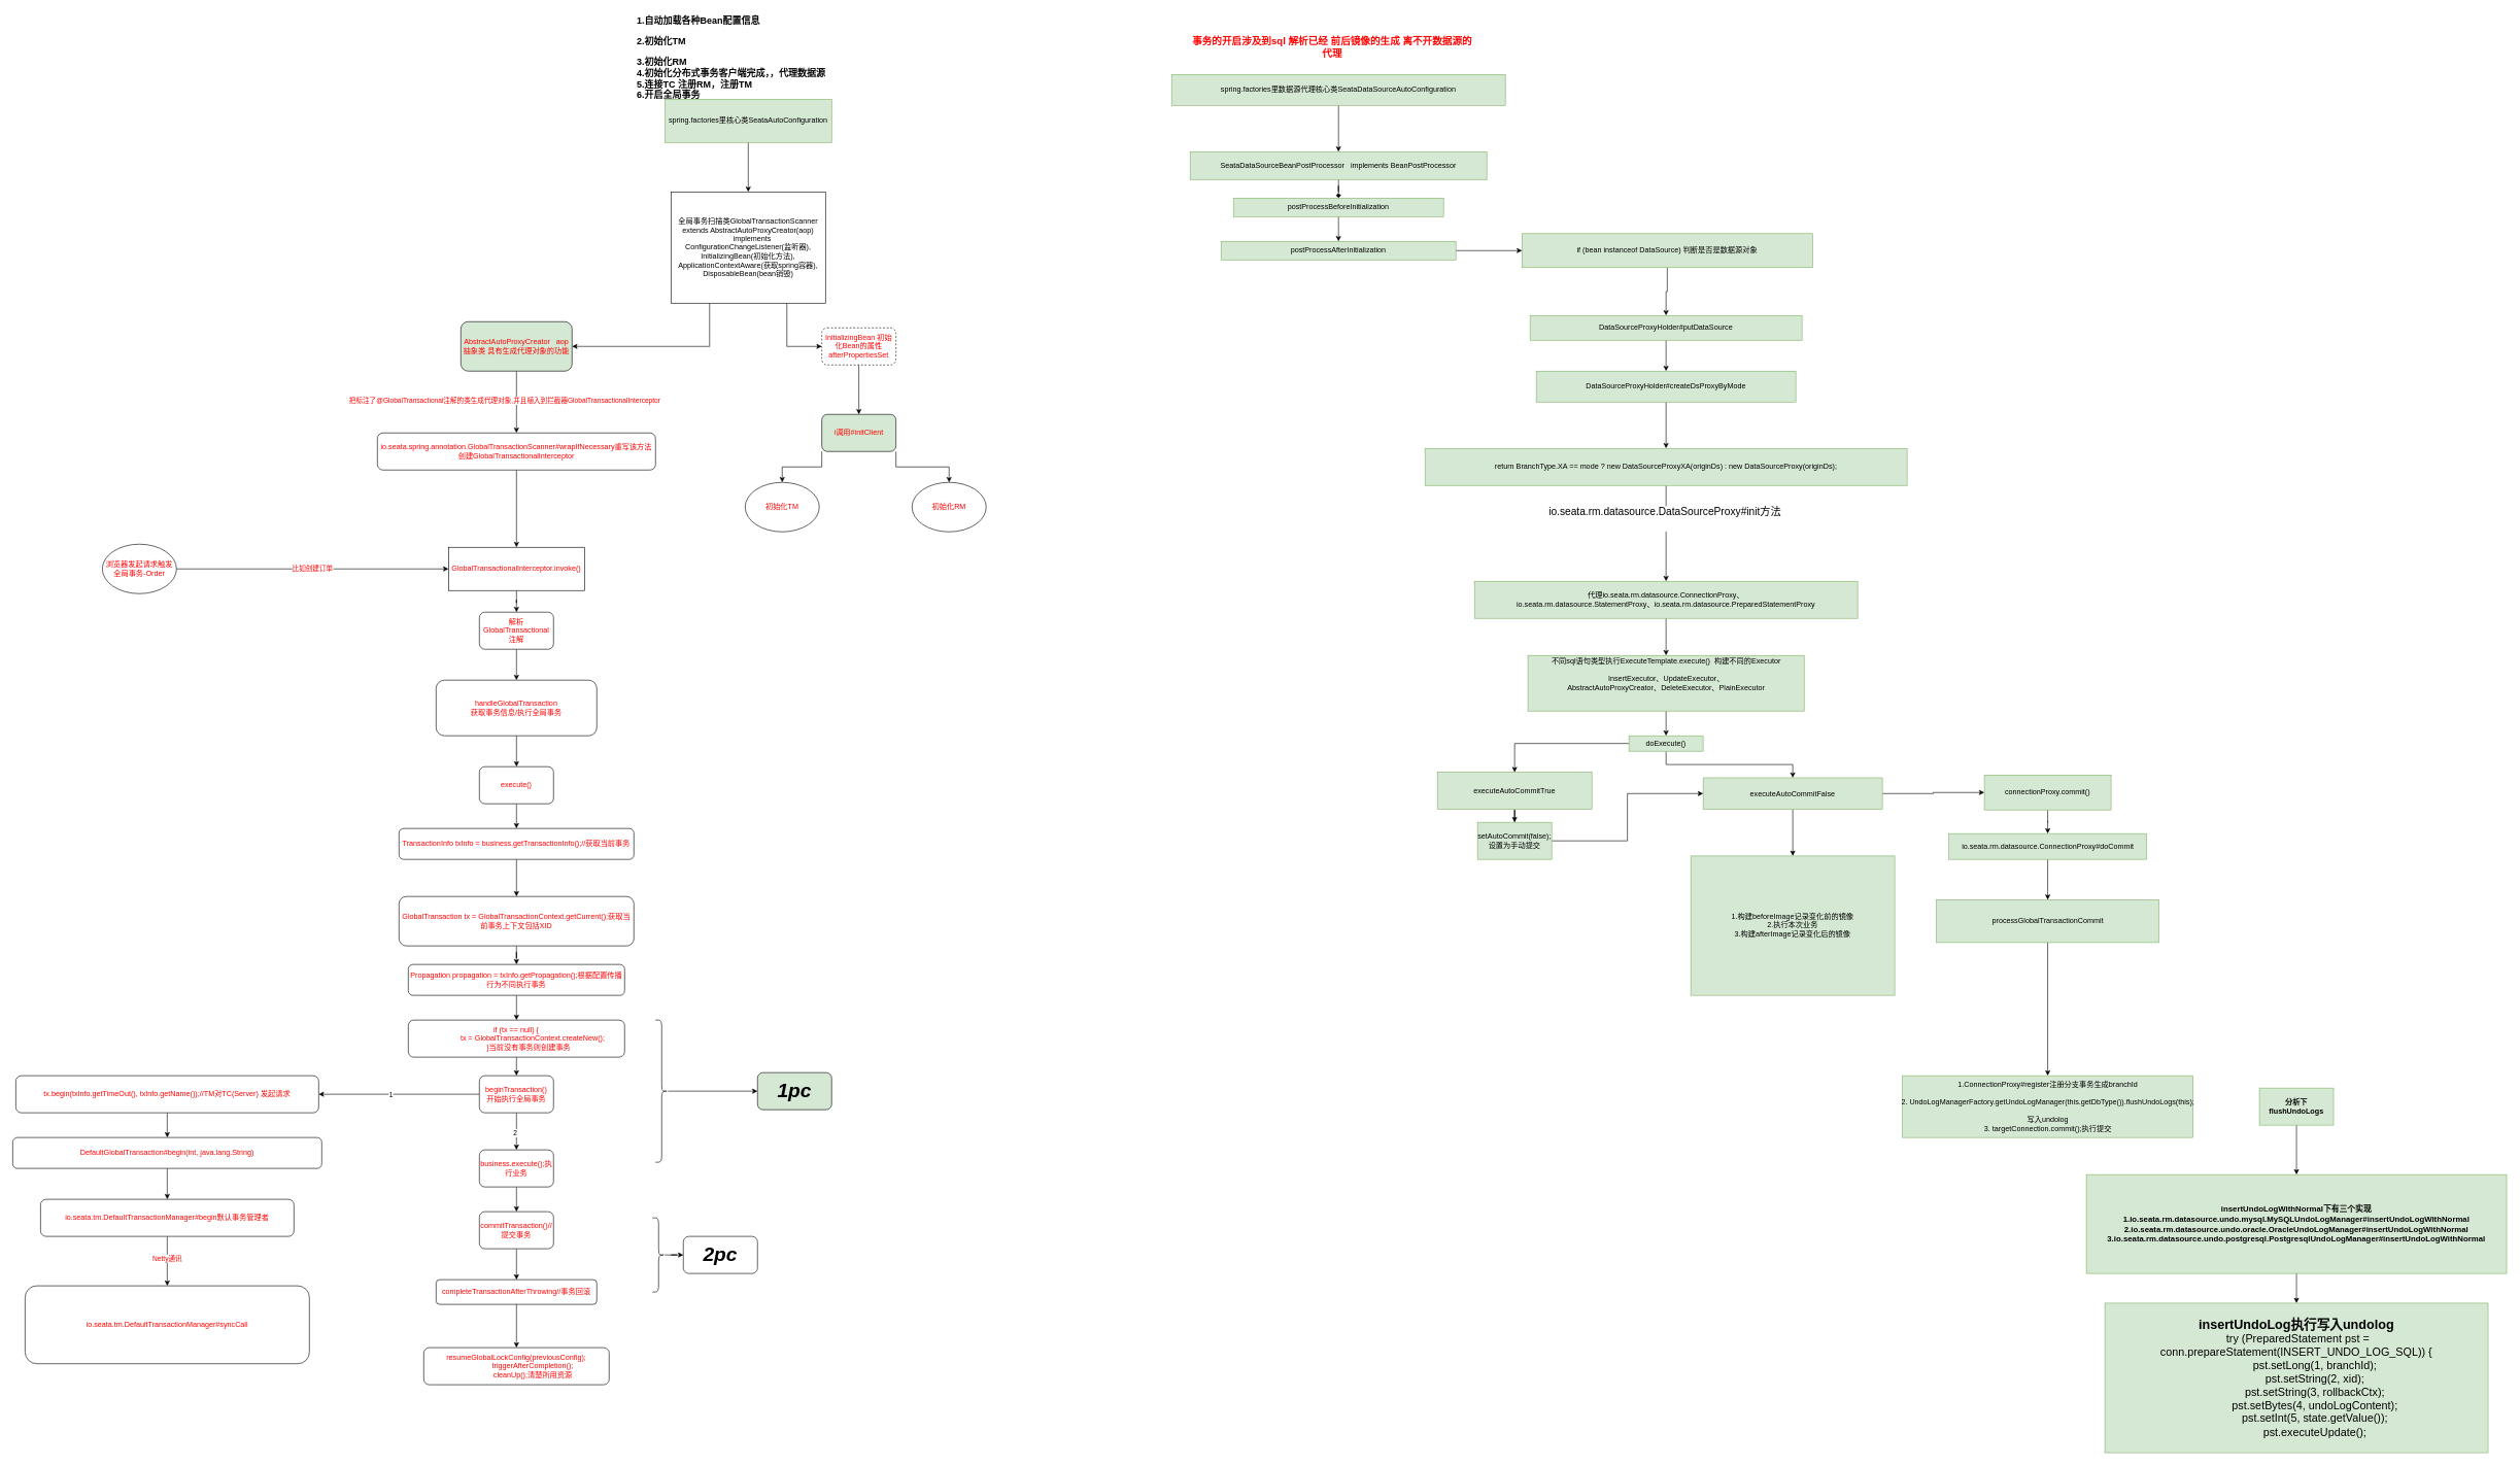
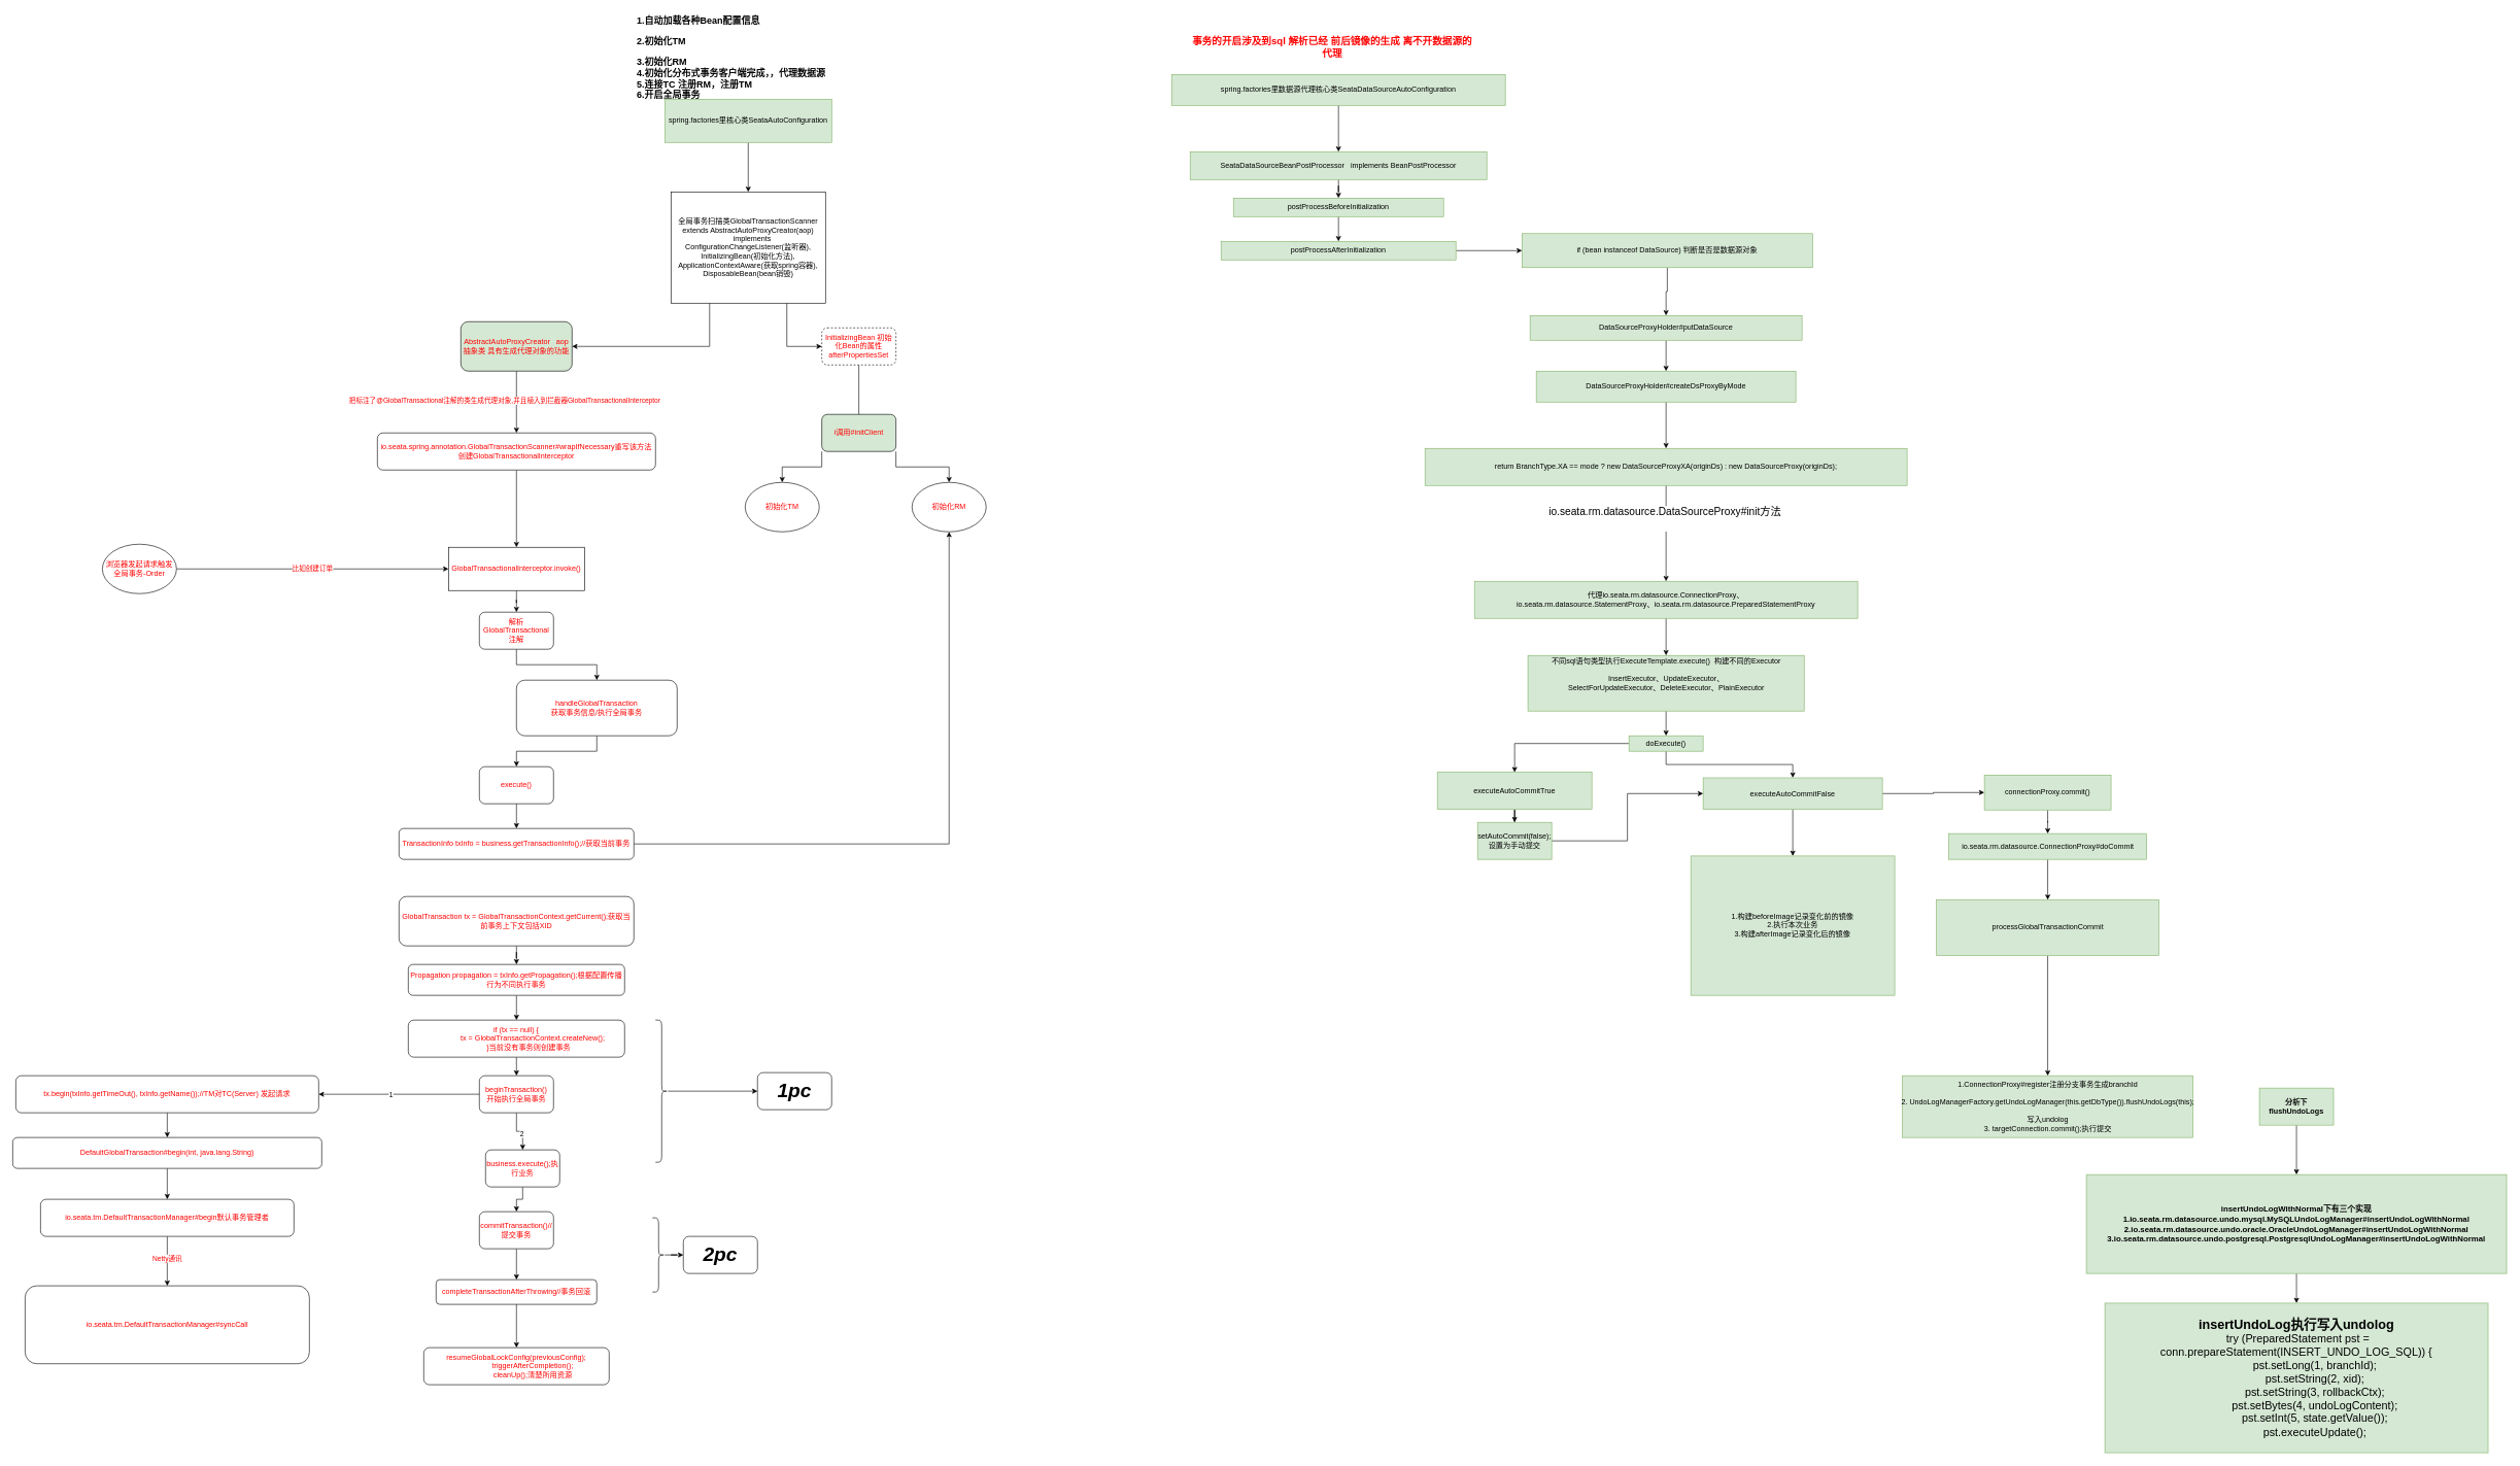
- <mxCell id="67" value="" style="edgeStyle=orthogonalEdgeStyle;rounded=0;orthogonalLoop=1;jettySize=auto;html=1;endArrow=diamond;" edge="1" parent="1" source="68" target="70"><mxGeometry relative="1" as="geometry" /></mxCell>
+ <mxCell id="67" value="" style="edgeStyle=orthogonalEdgeStyle;rounded=0;orthogonalLoop=1;jettySize=auto;html=1;" edge="1" parent="1" source="68" target="70"><mxGeometry relative="1" as="geometry" /></mxCell>
- <mxCell id="11" value="" style="edgeStyle=orthogonalEdgeStyle;rounded=0;orthogonalLoop=1;jettySize=auto;html=1;fontColor=#FF0000;" parent="1" source="12" target="17" edge="1"><mxGeometry relative="1" as="geometry" /></mxCell>
+ <mxCell id="11" value="" style="edgeStyle=orthogonalEdgeStyle;rounded=0;orthogonalLoop=1;jettySize=auto;html=1;fontColor=#FF0000;endArrow=none;" parent="1" source="12" target="17" edge="1"><mxGeometry relative="1" as="geometry" /></mxCell>
- <mxCell id="85" value="不同sql语句类型执行ExecuteTemplate.execute()&amp;nbsp; 构建不同的Executor&lt;div&gt;&lt;br&gt;&lt;/div&gt;&lt;div&gt;InsertExecutor、&lt;span style=&quot;background-color: initial;&quot;&gt;UpdateExecutor、&lt;/span&gt;&lt;/div&gt;&lt;div&gt;&lt;span style=&quot;background-color: initial;&quot;&gt;AbstractAutoProxyCreator、&lt;/span&gt;&lt;span style=&quot;background-color: initial;&quot;&gt;DeleteExecutor、&lt;/span&gt;&lt;span style=&quot;background-color: initial;&quot;&gt;PlainExecutor&lt;/span&gt;&lt;br&gt;&lt;/div&gt;&lt;div&gt;&lt;br&gt;&lt;/div&gt;&lt;div&gt;&lt;br&gt;&lt;/div&gt;" style="whiteSpace=wrap;html=1;fillColor=#d5e8d4;strokeColor=#82b366;gradientColor=none;rounded=0;" vertex="1" parent="1"><mxGeometry x="2471.5" y="1060" width="447" height="90" as="geometry" /></mxCell>
+ <mxCell id="85" value="不同sql语句类型执行ExecuteTemplate.execute()&amp;nbsp; 构建不同的Executor&lt;div&gt;&lt;br&gt;&lt;/div&gt;&lt;div&gt;InsertExecutor、&lt;span style=&quot;background-color: initial;&quot;&gt;UpdateExecutor、&lt;/span&gt;&lt;/div&gt;&lt;div&gt;&lt;span style=&quot;background-color: initial;&quot;&gt;SelectForUpdateExecutor、&lt;/span&gt;&lt;span style=&quot;background-color: initial;&quot;&gt;DeleteExecutor、&lt;/span&gt;&lt;span style=&quot;background-color: initial;&quot;&gt;PlainExecutor&lt;/span&gt;&lt;br&gt;&lt;/div&gt;&lt;div&gt;&lt;br&gt;&lt;/div&gt;&lt;div&gt;&lt;br&gt;&lt;/div&gt;" style="whiteSpace=wrap;html=1;fillColor=#d5e8d4;strokeColor=#82b366;gradientColor=none;rounded=0;" vertex="1" parent="1"><mxGeometry x="2471.5" y="1060" width="447" height="90" as="geometry" /></mxCell>
- <mxCell id="27" value="handleGlobalTransaction&lt;br&gt;获取事务信息/执行全局事务" style="rounded=1;whiteSpace=wrap;html=1;fontColor=#FF0000;" parent="1" vertex="1"><mxGeometry x="705" y="1100" width="260" height="90" as="geometry" /></mxCell>
+ <mxCell id="27" value="handleGlobalTransaction&lt;br&gt;获取事务信息/执行全局事务" style="rounded=1;whiteSpace=wrap;html=1;fontColor=#FF0000;" parent="1" vertex="1"><mxGeometry x="835" y="1100" width="260" height="90" as="geometry" /></mxCell>
- <mxCell id="42" value="" style="edgeStyle=orthogonalEdgeStyle;rounded=0;orthogonalLoop=1;jettySize=auto;html=1;fontColor=#FF0000;" parent="1" source="43" target="45" edge="1"><mxGeometry relative="1" as="geometry" /></mxCell>
+ <mxCell id="42" value="" style="edgeStyle=orthogonalEdgeStyle;rounded=0;orthogonalLoop=1;jettySize=auto;html=1;fontColor=#FF0000;" parent="1" source="43" target="19" edge="1"><mxGeometry relative="1" as="geometry" /></mxCell>
- <mxCell id="102" value="processGlobalTransactionCommit" style="whiteSpace=wrap;html=1;fillColor=#d5e8d4;strokeColor=#82b366;gradientColor=none;rounded=0;" vertex="1" parent="1"><mxGeometry x="3132.5" y="1455.44" width="360" height="69.12" as="geometry" /></mxCell>
+ <mxCell id="102" value="processGlobalTransactionCommit" style="whiteSpace=wrap;html=1;fillColor=#d5e8d4;strokeColor=#82b366;gradientColor=none;rounded=0;" vertex="1" parent="1"><mxGeometry x="3132.5" y="1455.44" width="360" height="90" as="geometry" /></mxCell>
- <mxCell id="63" value="&lt;b&gt;&lt;font style=&quot;font-size: 32px;&quot;&gt;&lt;i&gt;1pc&lt;/i&gt;&lt;/font&gt;&lt;/b&gt;" style="whiteSpace=wrap;html=1;align=center;rounded=1;fillColor=#d5e8d4;" vertex="1" parent="1"><mxGeometry x="1225" y="1735" width="120" height="60" as="geometry" /></mxCell>
+ <mxCell id="63" value="&lt;b&gt;&lt;font style=&quot;font-size: 32px;&quot;&gt;&lt;i&gt;1pc&lt;/i&gt;&lt;/font&gt;&lt;/b&gt;" style="whiteSpace=wrap;html=1;align=center;rounded=1;" vertex="1" parent="1"><mxGeometry x="1225" y="1735" width="120" height="60" as="geometry" /></mxCell>
- <mxCell id="36" value="business.execute();执行业务" style="rounded=1;whiteSpace=wrap;html=1;fontColor=#FF0000;" parent="1" vertex="1"><mxGeometry x="775" y="1860" width="120" height="60" as="geometry" /></mxCell>
+ <mxCell id="36" value="business.execute();执行业务" style="rounded=1;whiteSpace=wrap;html=1;fontColor=#FF0000;" parent="1" vertex="1"><mxGeometry x="785" y="1860" width="120" height="60" as="geometry" /></mxCell>
